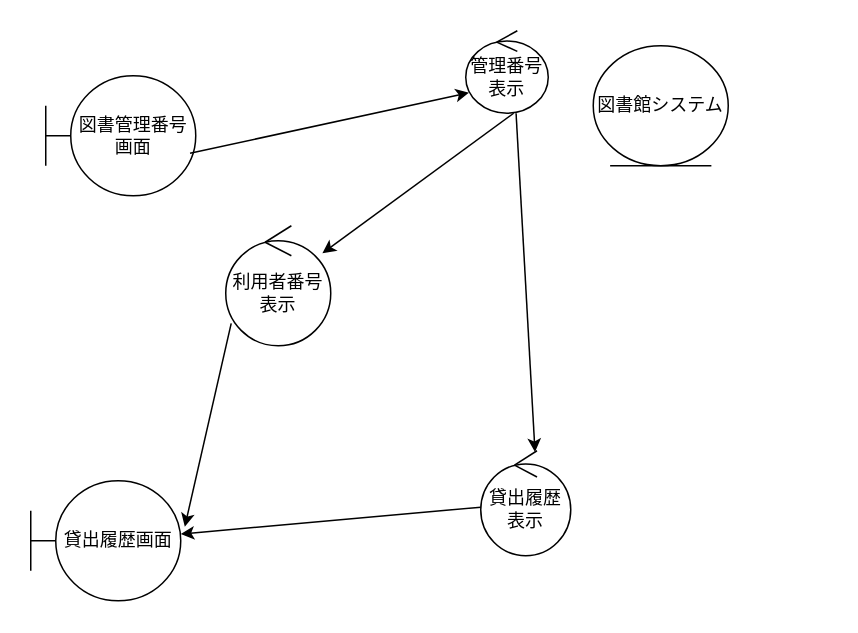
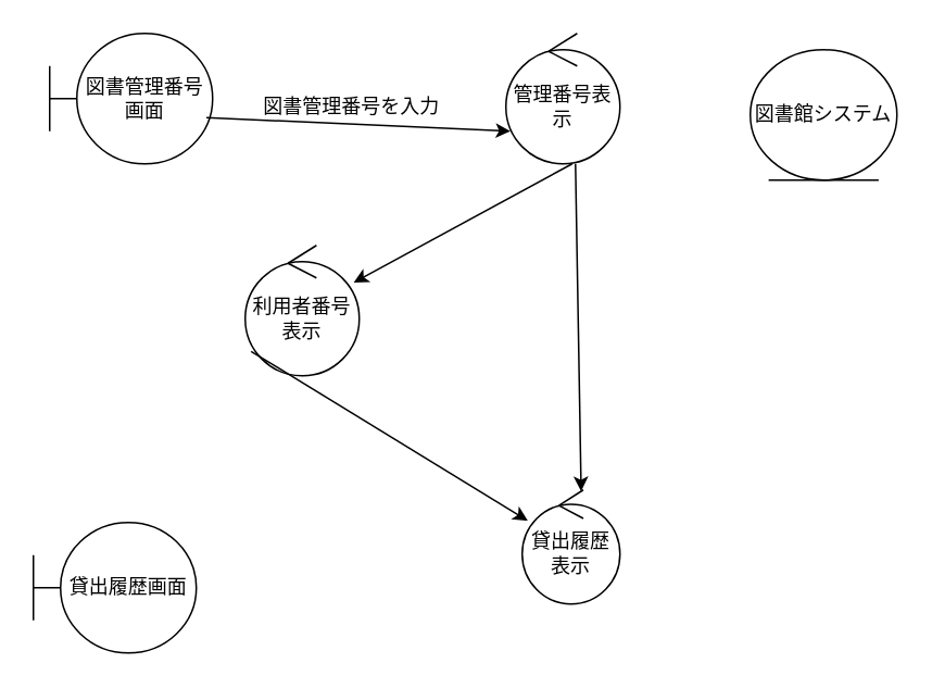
- <mxCell id="3" value="管理番号表示" style="ellipse;shape=umlControl;whiteSpace=wrap;html=1;" vertex="1" parent="1"><mxGeometry x="310" y="20" width="55" height="55" as="geometry" /></mxCell>
+ <mxCell id="3" value="管理番号表示" style="ellipse;shape=umlControl;whiteSpace=wrap;html=1;" vertex="1" parent="1"><mxGeometry x="310" y="20" width="70" height="80" as="geometry" /></mxCell>
+ <mxCell id="13" value="図書管理番号を入力" style="text;html=1;align=center;verticalAlign=middle;resizable=0;points=[];autosize=1;strokeColor=none;fillColor=none;" vertex="1" parent="1"><mxGeometry x="150" y="50" width="130" height="30" as="geometry" /></mxCell>
- <mxCell id="4" value="図書館システム" style="ellipse;shape=umlEntity;whiteSpace=wrap;html=1;" vertex="1" parent="1"><mxGeometry x="395" y="30" width="90" height="80" as="geometry" /></mxCell>
+ <mxCell id="4" value="図書館システム" style="ellipse;shape=umlEntity;whiteSpace=wrap;html=1;" vertex="1" parent="1"><mxGeometry x="460" y="30" width="90" height="80" as="geometry" /></mxCell>
- <mxCell id="2" value="図書管理番号画面" style="shape=umlBoundary;whiteSpace=wrap;html=1;" vertex="1" parent="1"><mxGeometry x="30" y="50" width="100" height="80" as="geometry" /></mxCell>
+ <mxCell id="2" value="図書管理番号画面" style="shape=umlBoundary;whiteSpace=wrap;html=1;" vertex="1" parent="1"><mxGeometry x="30" y="20" width="100" height="80" as="geometry" /></mxCell>
- <mxCell id="11" value="" style="endArrow=classic;html=1;rounded=0;exitX=0.052;exitY=0.813;exitDx=0;exitDy=0;exitPerimeter=0;entryX=1.027;entryY=0.383;entryDx=0;entryDy=0;entryPerimeter=0;" edge="1" parent="1" source="6" target="12"><mxGeometry width="50" height="50" relative="1" as="geometry"><mxPoint x="100" y="280" as="sourcePoint" /><mxPoint x="120" y="270" as="targetPoint" /></mxGeometry></mxCell>
+ <mxCell id="11" value="" style="endArrow=classic;html=1;rounded=0;exitX=0.052;exitY=0.813;exitDx=0;exitDy=0;exitPerimeter=0;" edge="1" parent="1" source="6" target="5"><mxGeometry width="50" height="50" relative="1" as="geometry"><mxPoint x="100" y="280" as="sourcePoint" /><mxPoint x="120" y="270" as="targetPoint" /></mxGeometry></mxCell>
- <mxCell id="10" value="" style="endArrow=classic;html=1;rounded=0;" edge="1" parent="1" source="5" target="12"><mxGeometry width="50" height="50" relative="1" as="geometry"><mxPoint x="100" y="280" as="sourcePoint" /><mxPoint x="130" y="305" as="targetPoint" /></mxGeometry></mxCell>
